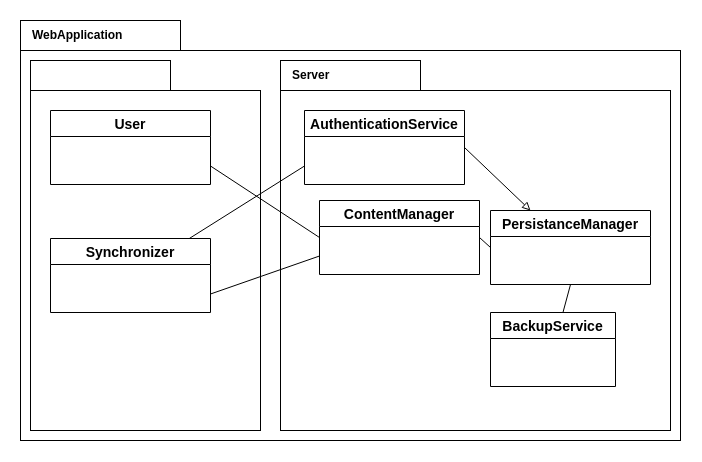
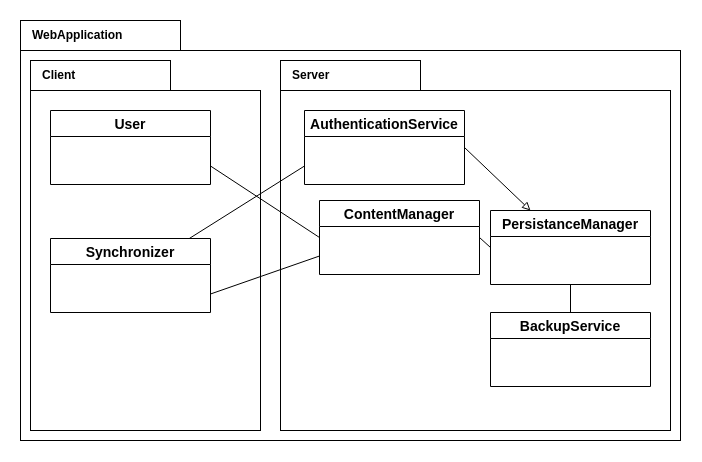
+ <mxCell id="8" value="Client" style="text;html=1;strokeColor=none;fillColor=none;align=left;verticalAlign=middle;whiteSpace=wrap;rounded=0;fontStyle=1" vertex="1" parent="1"><mxGeometry x="40" y="65" width="40" height="20" as="geometry" /></mxCell>
- <mxCell id="22" value="BackupService" style="swimlane;fontStyle=1;childLayout=stackLayout;horizontal=1;startSize=26;horizontalStack=0;resizeParent=1;resizeParentMax=0;resizeLast=0;collapsible=1;marginBottom=0;align=center;fontSize=14;" vertex="1" parent="1"><mxGeometry x="490" y="312" width="125" height="74" as="geometry" /></mxCell>
+ <mxCell id="22" value="BackupService" style="swimlane;fontStyle=1;childLayout=stackLayout;horizontal=1;startSize=26;horizontalStack=0;resizeParent=1;resizeParentMax=0;resizeLast=0;collapsible=1;marginBottom=0;align=center;fontSize=14;" vertex="1" parent="1"><mxGeometry x="490" y="312" width="160" height="74" as="geometry" /></mxCell>
